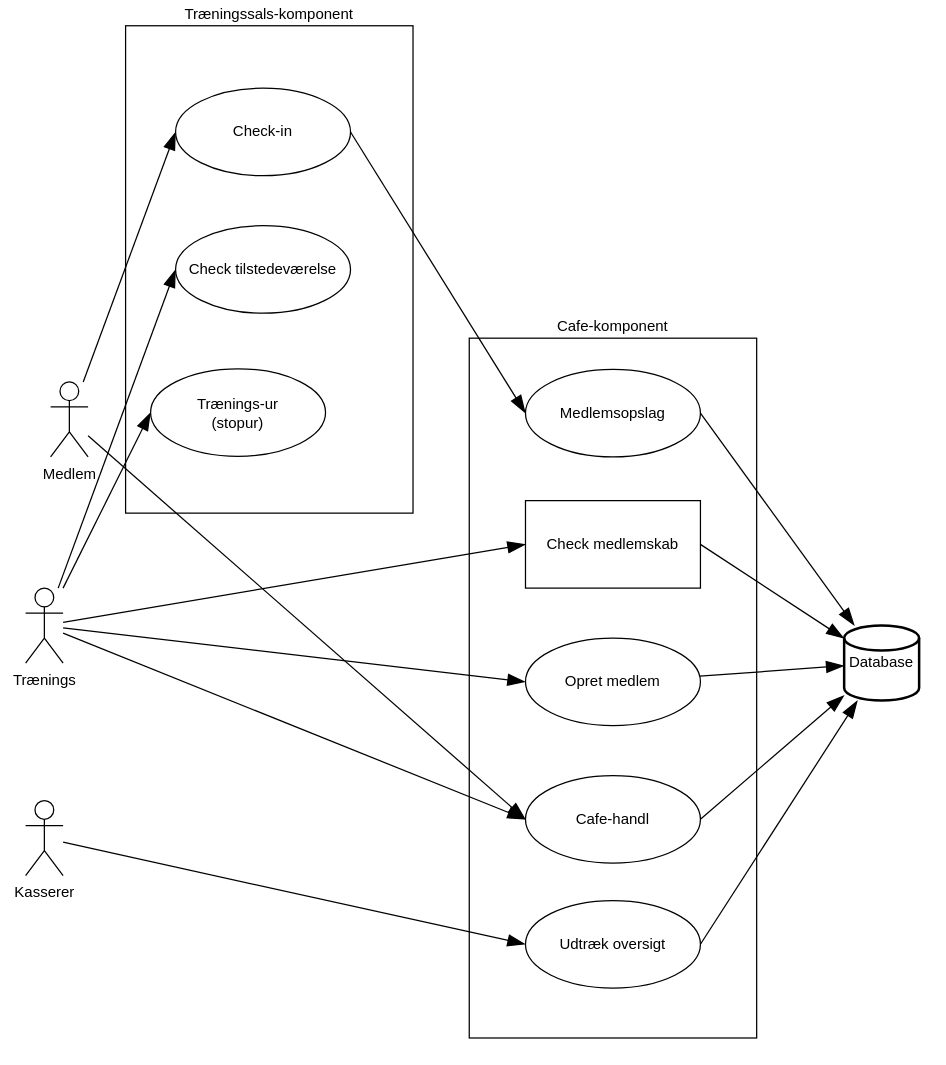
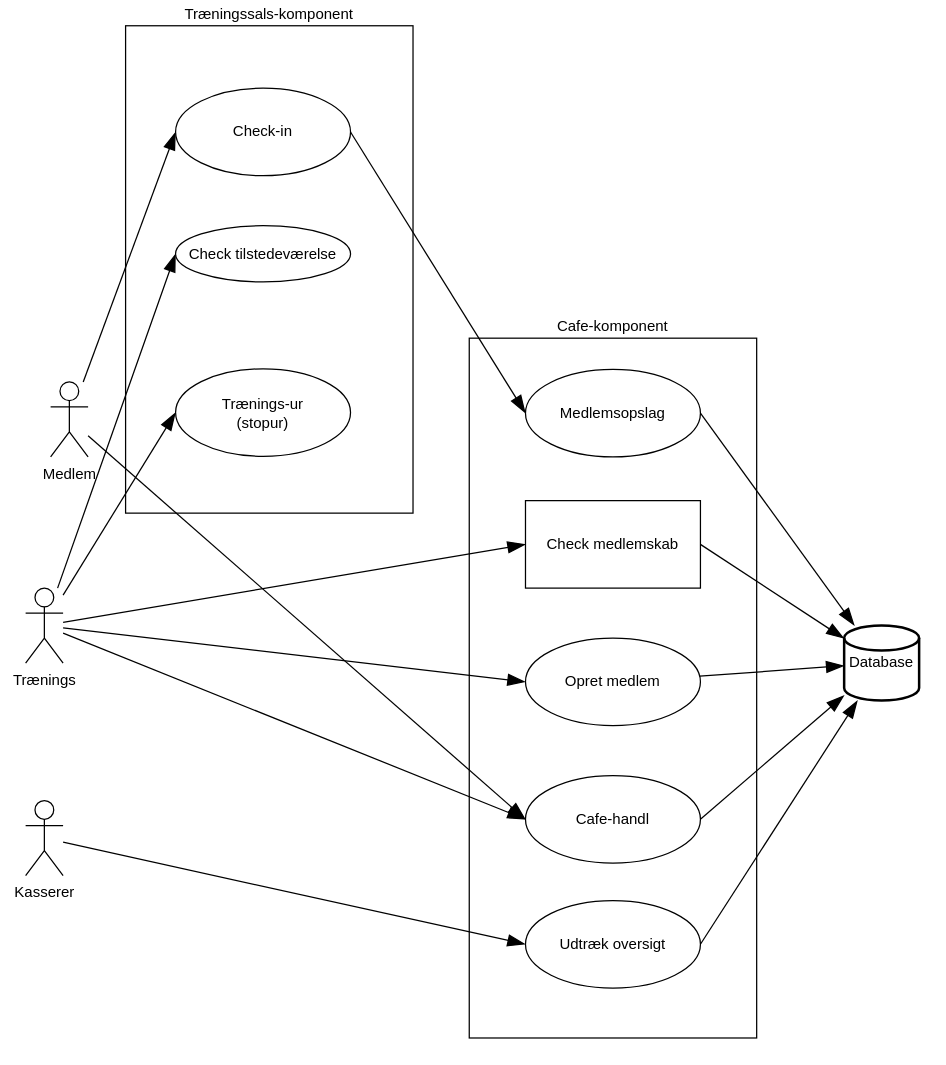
- <mxCell id="12" value="Check tilstedeværelse" style="ellipse;whiteSpace=wrap;html=1;" vertex="1" parent="9"><mxGeometry x="40" y="160" width="140" height="70" as="geometry" /></mxCell>
+ <mxCell id="12" value="Check tilstedeværelse" style="ellipse;whiteSpace=wrap;html=1;" vertex="1" parent="9"><mxGeometry x="40" y="160" width="140" height="45" as="geometry" /></mxCell>
- <mxCell id="13" value="Trænings-ur&lt;br&gt;(stopur)" style="ellipse;whiteSpace=wrap;html=1;" vertex="1" parent="9"><mxGeometry x="20" y="274.5" width="140" height="70" as="geometry" /></mxCell>
+ <mxCell id="13" value="Trænings-ur&lt;br&gt;(stopur)" style="ellipse;whiteSpace=wrap;html=1;" vertex="1" parent="9"><mxGeometry x="40" y="274.5" width="140" height="70" as="geometry" /></mxCell>
